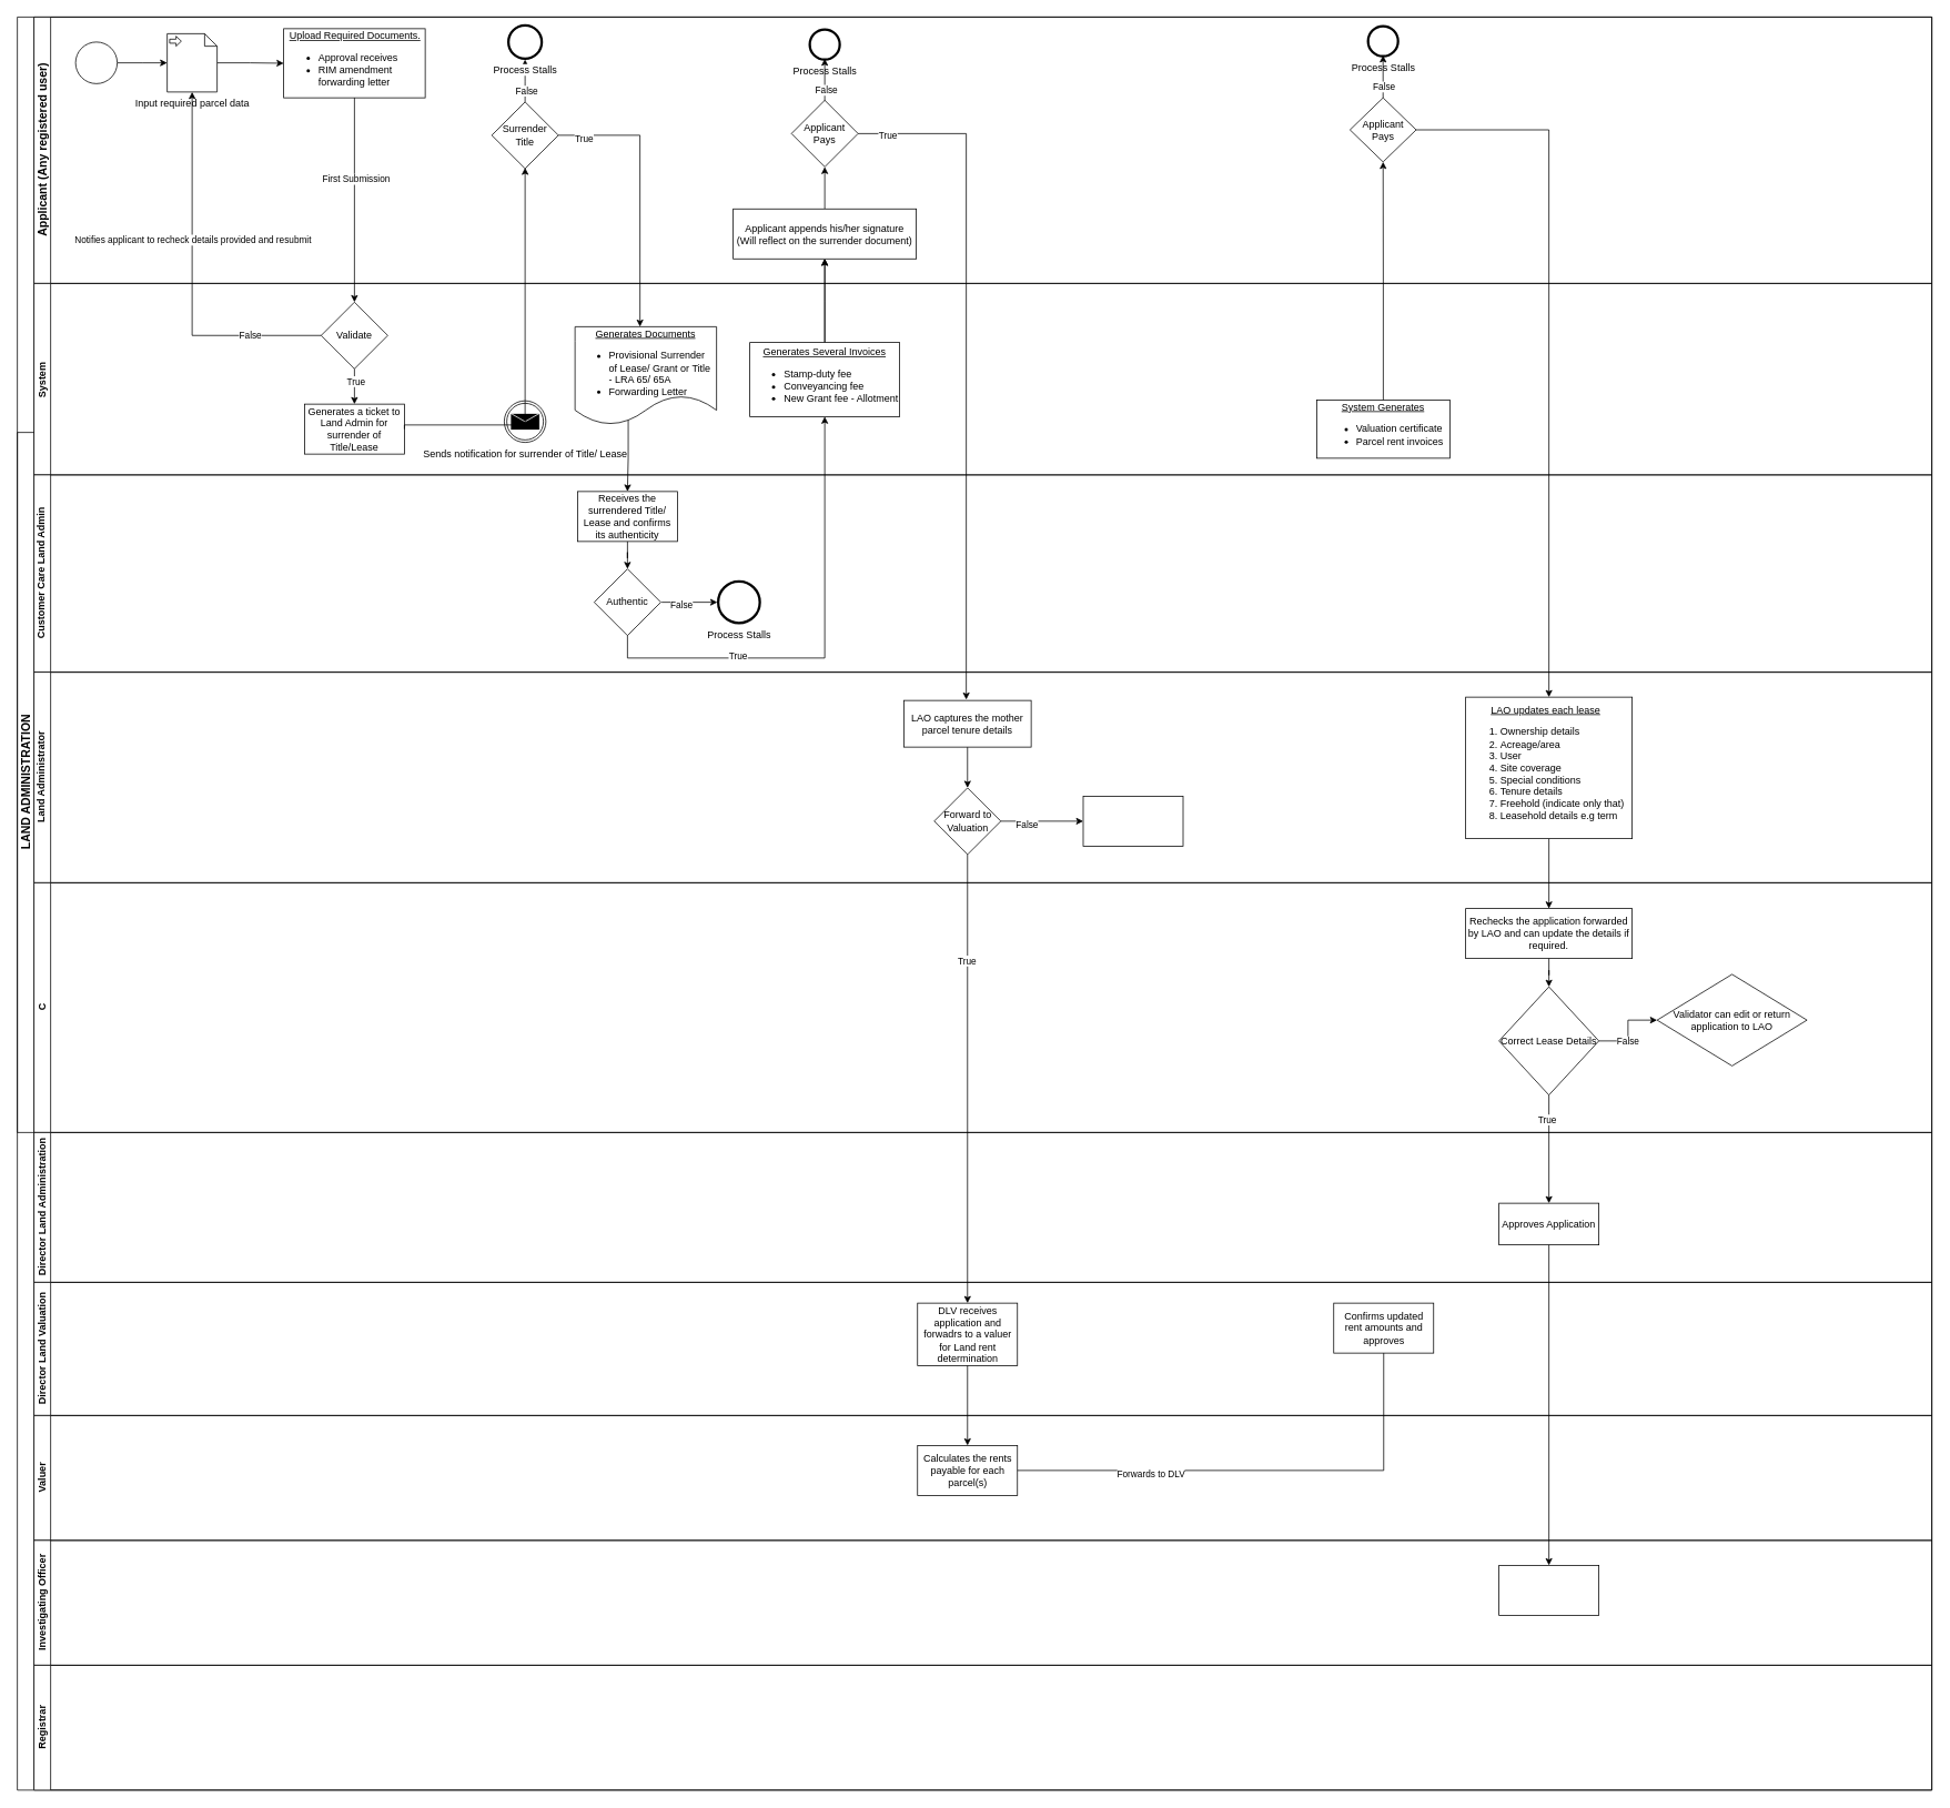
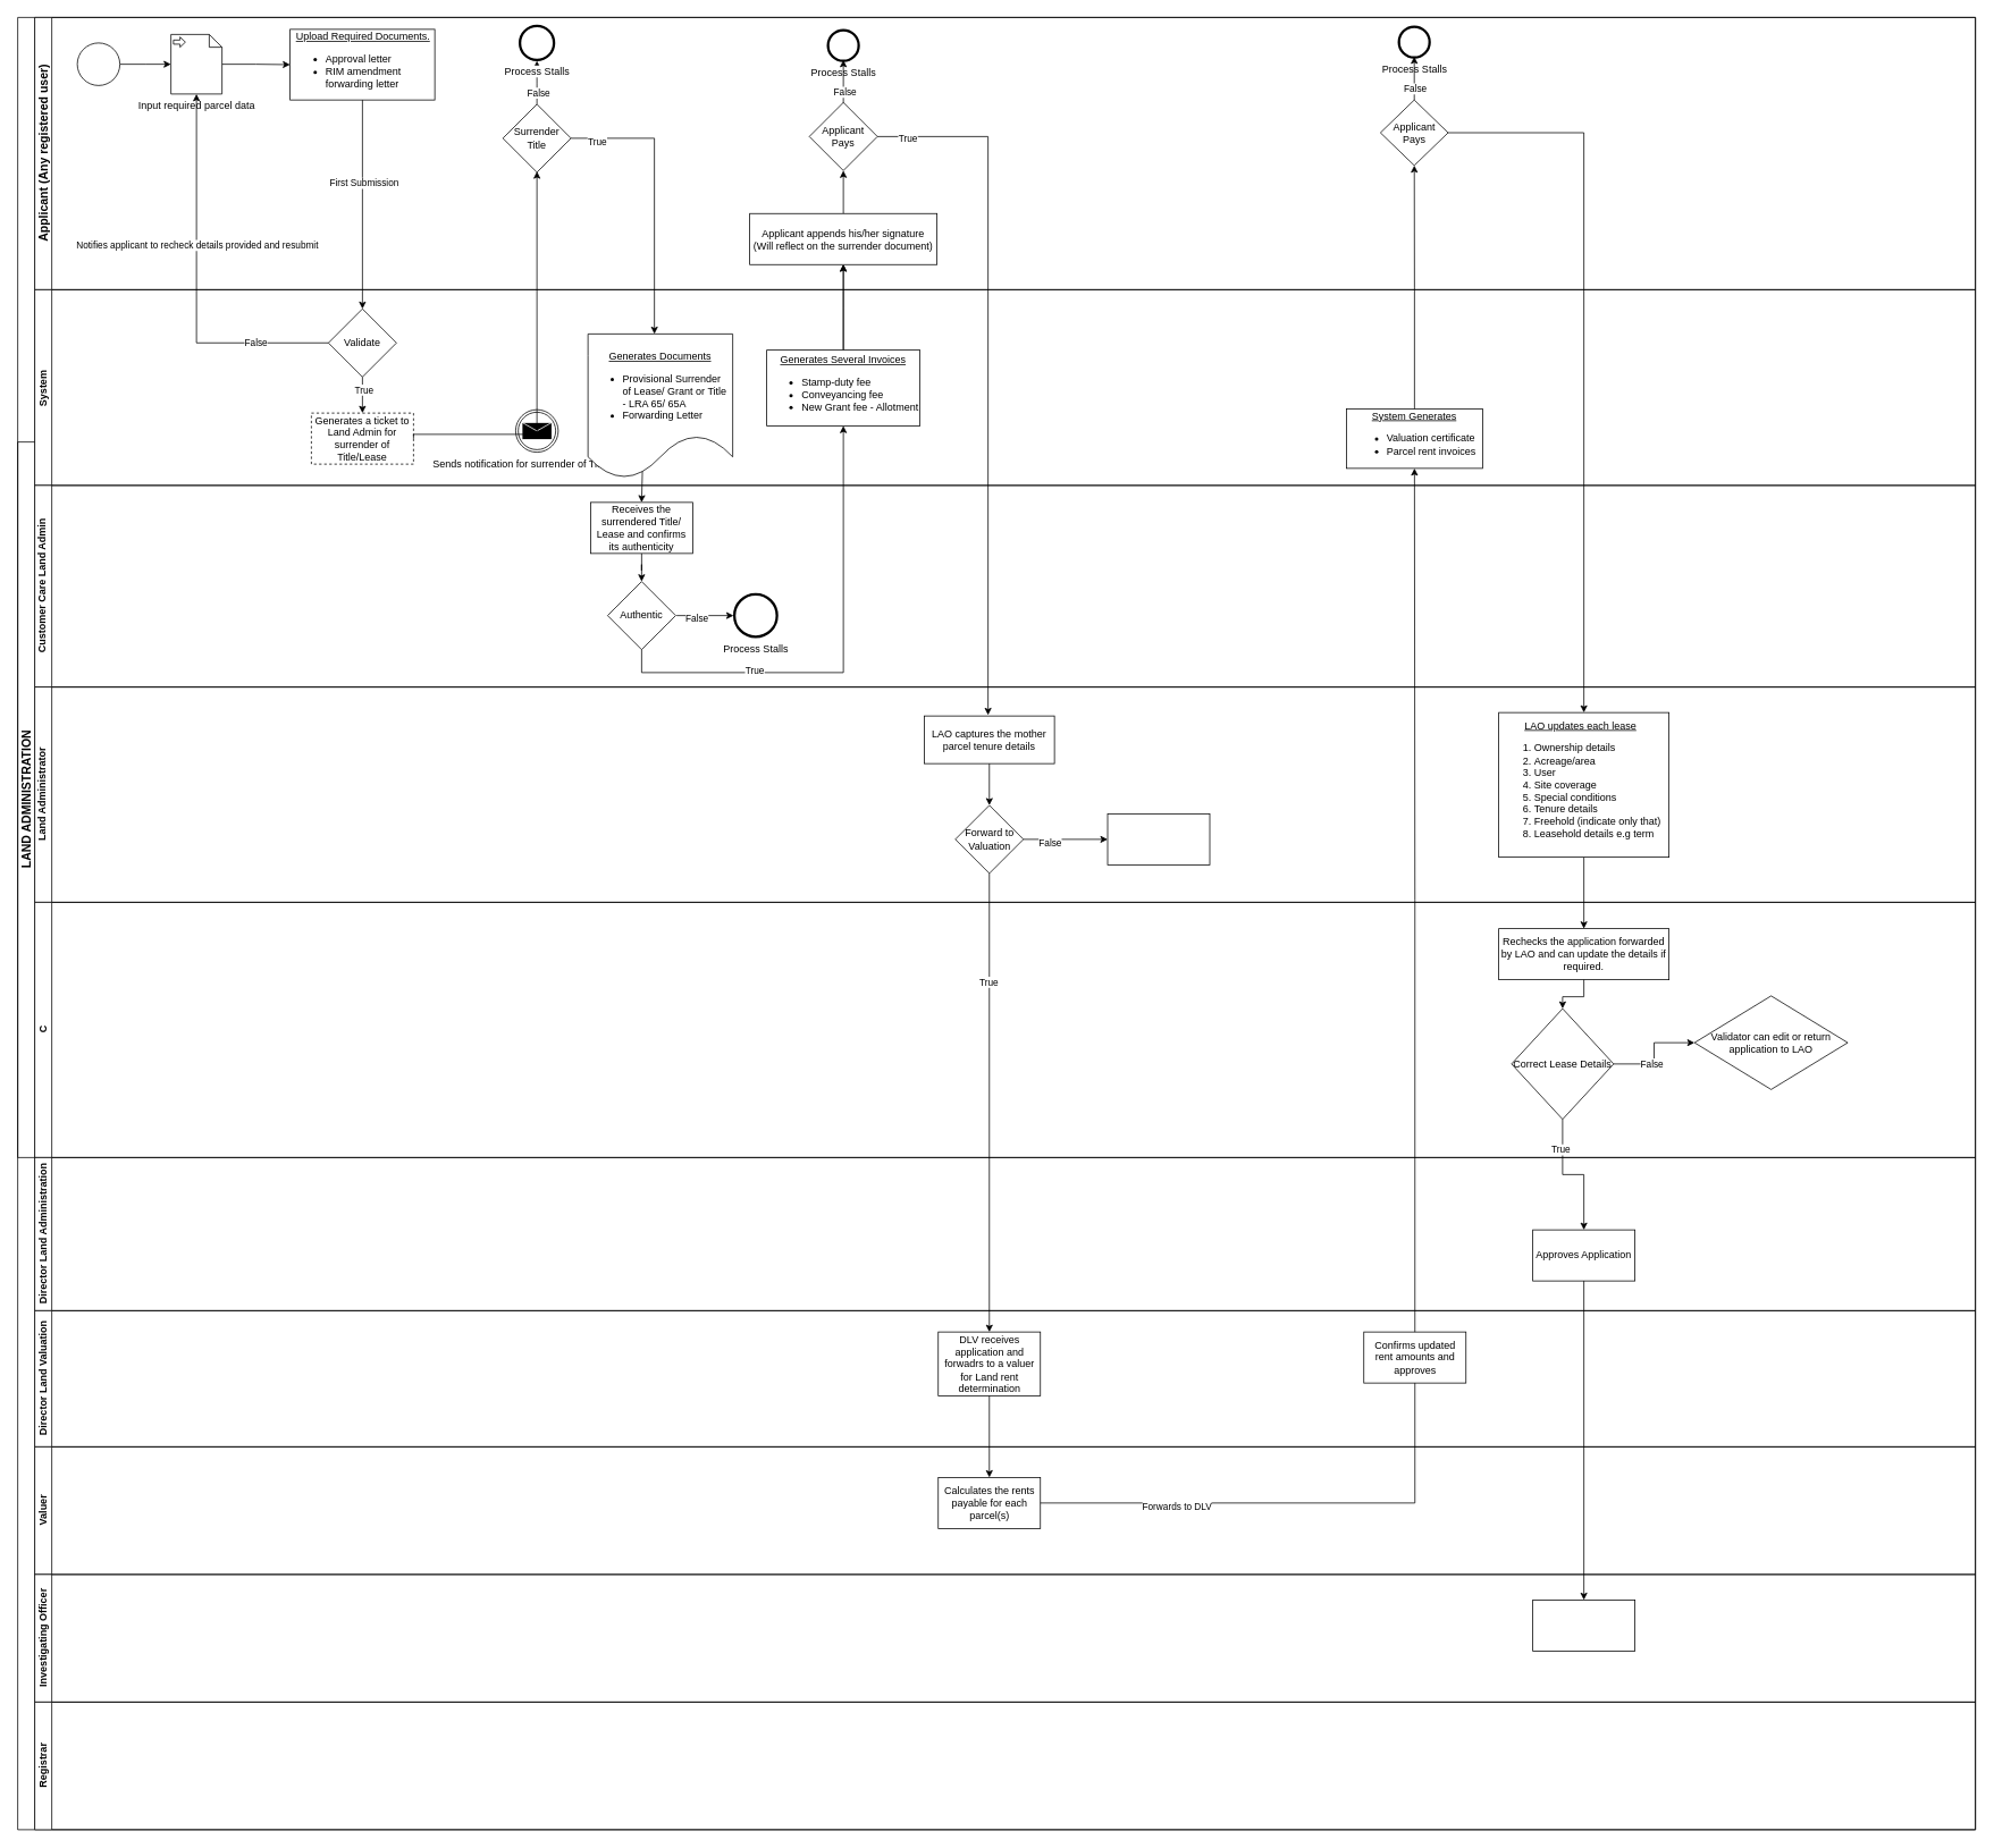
- <mxCell id="6" value="&lt;div style=&quot;text-align: center;&quot;&gt;&lt;span style=&quot;background-color: initial;&quot;&gt;&lt;u&gt;Upload Required Documents.&lt;/u&gt;&lt;/span&gt;&lt;/div&gt;&lt;div style=&quot;&quot;&gt;&lt;ul&gt;&lt;li&gt;&lt;span style=&quot;background-color: initial;&quot;&gt;Approval receives&lt;br&gt;&lt;/span&gt;&lt;/li&gt;&lt;li&gt;&lt;span style=&quot;background-color: initial;&quot;&gt;RIM amendment forwarding letter&amp;nbsp;&lt;br&gt;&lt;/span&gt;&lt;/li&gt;&lt;/ul&gt;&lt;/div&gt;" style="whiteSpace=wrap;html=1;align=left;" vertex="1" parent="3"><mxGeometry x="300" y="14" width="170" height="83" as="geometry" /></mxCell>
+ <mxCell id="6" value="&lt;div style=&quot;text-align: center;&quot;&gt;&lt;span style=&quot;background-color: initial;&quot;&gt;&lt;u&gt;Upload Required Documents.&lt;/u&gt;&lt;/span&gt;&lt;/div&gt;&lt;div style=&quot;&quot;&gt;&lt;ul&gt;&lt;li&gt;&lt;span style=&quot;background-color: initial;&quot;&gt;Approval letter&lt;br&gt;&lt;/span&gt;&lt;/li&gt;&lt;li&gt;&lt;span style=&quot;background-color: initial;&quot;&gt;RIM amendment forwarding letter&amp;nbsp;&lt;br&gt;&lt;/span&gt;&lt;/li&gt;&lt;/ul&gt;&lt;/div&gt;" style="whiteSpace=wrap;html=1;align=left;" vertex="1" parent="3"><mxGeometry x="300" y="14" width="170" height="83" as="geometry" /></mxCell>
- <mxCell id="26" value="&lt;u&gt;&lt;br&gt;Generates Documents&lt;br&gt;&lt;/u&gt;&lt;ul&gt;&lt;li style=&quot;text-align: left;&quot;&gt;Provisional Surrender of Lease/ Grant or Title - LRA 65/ 65A&lt;/li&gt;&lt;li style=&quot;text-align: left;&quot;&gt;Forwarding Letter&lt;/li&gt;&lt;/ul&gt;" style="shape=document;whiteSpace=wrap;html=1;boundedLbl=1;" vertex="1" parent="20"><mxGeometry x="650" y="52" width="170" height="118" as="geometry" /></mxCell>
+ <mxCell id="26" value="&lt;u&gt;&lt;br&gt;Generates Documents&lt;br&gt;&lt;/u&gt;&lt;ul&gt;&lt;li style=&quot;text-align: left;&quot;&gt;Provisional Surrender of Lease/ Grant or Title - LRA 65/ 65A&lt;/li&gt;&lt;li style=&quot;text-align: left;&quot;&gt;Forwarding Letter&lt;/li&gt;&lt;/ul&gt;" style="shape=document;whiteSpace=wrap;html=1;boundedLbl=1;" vertex="1" parent="20"><mxGeometry x="650" y="52" width="170" height="170" as="geometry" /></mxCell>
- <mxCell id="22" value="Generates a ticket to Land Admin for surrender of Title/Lease" style="whiteSpace=wrap;html=1;" vertex="1" parent="20"><mxGeometry x="325" y="145" width="120" height="60" as="geometry" /></mxCell>
+ <mxCell id="22" value="Generates a ticket to Land Admin for surrender of Title/Lease" style="whiteSpace=wrap;html=1;dashed=1;" vertex="1" parent="20"><mxGeometry x="325" y="145" width="120" height="60" as="geometry" /></mxCell>
+ <mxCell id="79" value="" style="edgeStyle=orthogonalEdgeStyle;rounded=0;orthogonalLoop=1;jettySize=auto;html=1;" edge="1" parent="2" source="71" target="67"><mxGeometry relative="1" as="geometry" /></mxCell>
- <mxCell id="64" value="Correct Lease Details" style="rhombus;whiteSpace=wrap;html=1;align=center;" vertex="1" parent="61"><mxGeometry x="1760" y="125" width="120" height="130" as="geometry" /></mxCell>
+ <mxCell id="64" value="Correct Lease Details" style="rhombus;whiteSpace=wrap;html=1;align=center;" vertex="1" parent="61"><mxGeometry x="1735" y="125" width="120" height="130" as="geometry" /></mxCell>
- <mxCell id="68" value="Approves Application" style="whiteSpace=wrap;html=1;" vertex="1" parent="66"><mxGeometry x="1760" y="85" width="120" height="50" as="geometry" /></mxCell>
+ <mxCell id="68" value="Approves Application" style="whiteSpace=wrap;html=1;" vertex="1" parent="66"><mxGeometry x="1760" y="85" width="120" height="60" as="geometry" /></mxCell>
